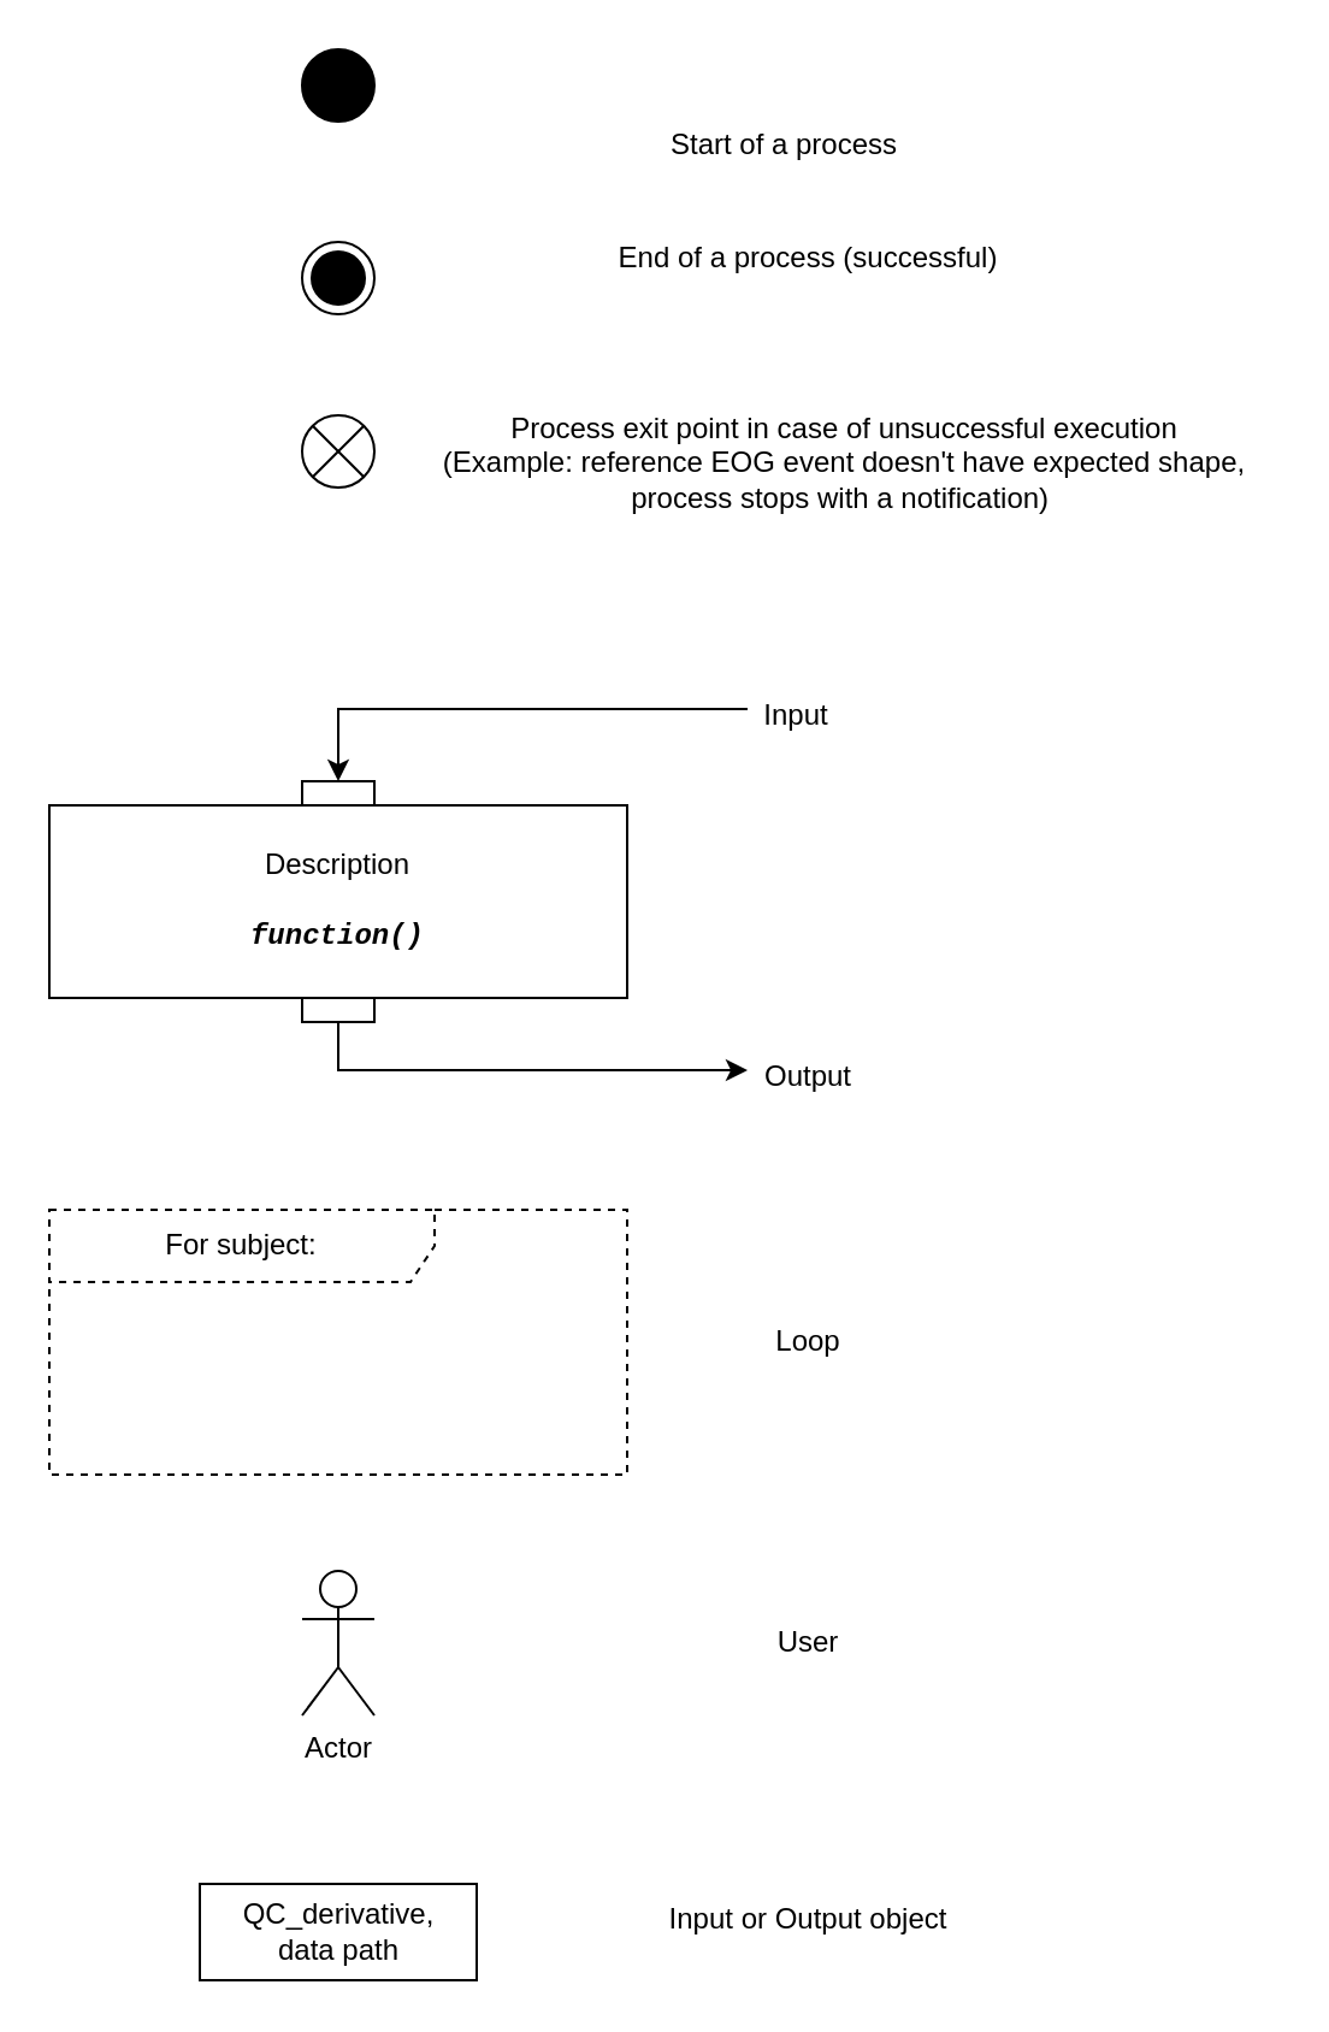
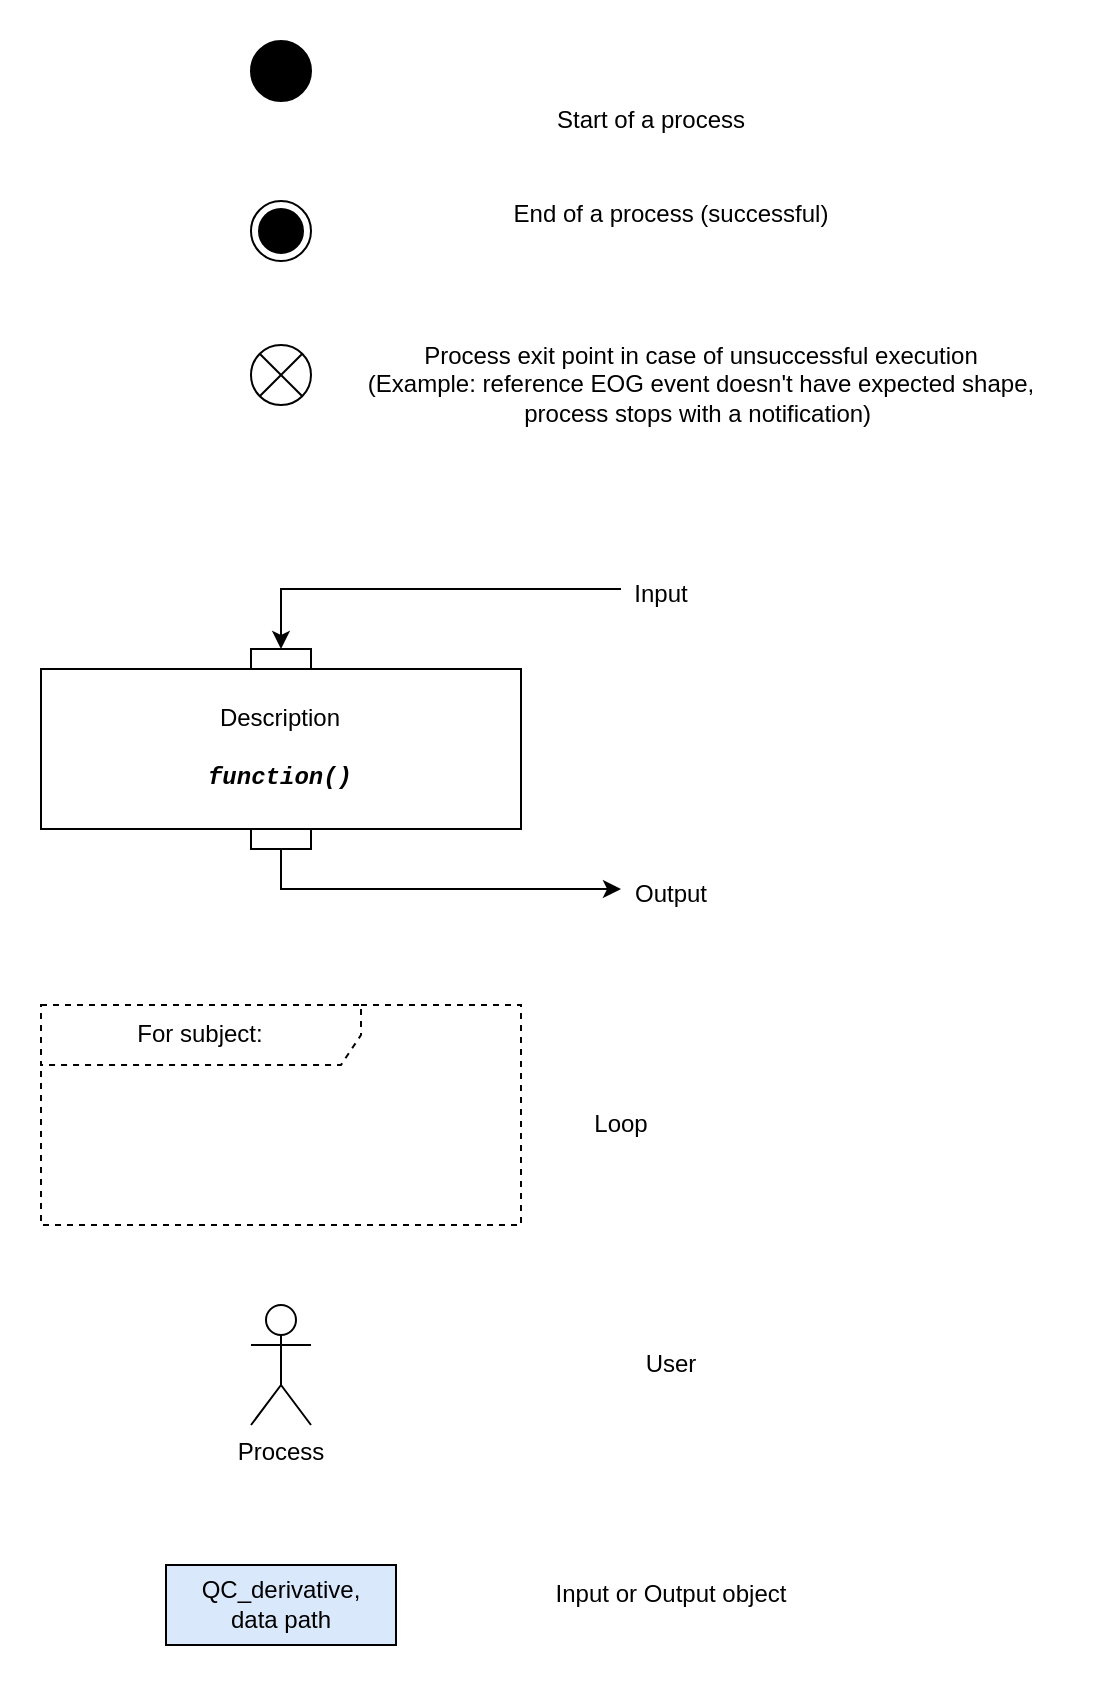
- <mxCell id="17" value="Loop&lt;br&gt;" style="text;html=1;align=center;verticalAlign=middle;resizable=0;points=[];autosize=1;strokeColor=none;fillColor=none;" vertex="1" parent="1"><mxGeometry x="310" y="542" width="50" height="30" as="geometry" /></mxCell>
+ <mxCell id="17" value="Loop&lt;br&gt;" style="text;html=1;align=center;verticalAlign=middle;resizable=0;points=[];autosize=1;strokeColor=none;fillColor=none;" vertex="1" parent="1"><mxGeometry x="285" y="547" width="50" height="30" as="geometry" /></mxCell>
- <mxCell id="18" value="Actor" style="shape=umlActor;verticalLabelPosition=bottom;verticalAlign=top;html=1;outlineConnect=0;" vertex="1" parent="1"><mxGeometry x="125" y="652" width="30" height="60" as="geometry" /></mxCell>
+ <mxCell id="18" value="Process" style="shape=umlActor;verticalLabelPosition=bottom;verticalAlign=top;html=1;outlineConnect=0;" vertex="1" parent="1"><mxGeometry x="125" y="652" width="30" height="60" as="geometry" /></mxCell>
- <mxCell id="20" value="QC_derivative,&lt;br&gt;data path" style="rounded=0;whiteSpace=wrap;html=1;" vertex="1" parent="1"><mxGeometry x="82.5" y="782" width="115" height="40" as="geometry" /></mxCell>
+ <mxCell id="20" value="QC_derivative,&lt;br&gt;data path" style="rounded=0;whiteSpace=wrap;html=1;fillColor=#dae8fc;" vertex="1" parent="1"><mxGeometry x="82.5" y="782" width="115" height="40" as="geometry" /></mxCell>
